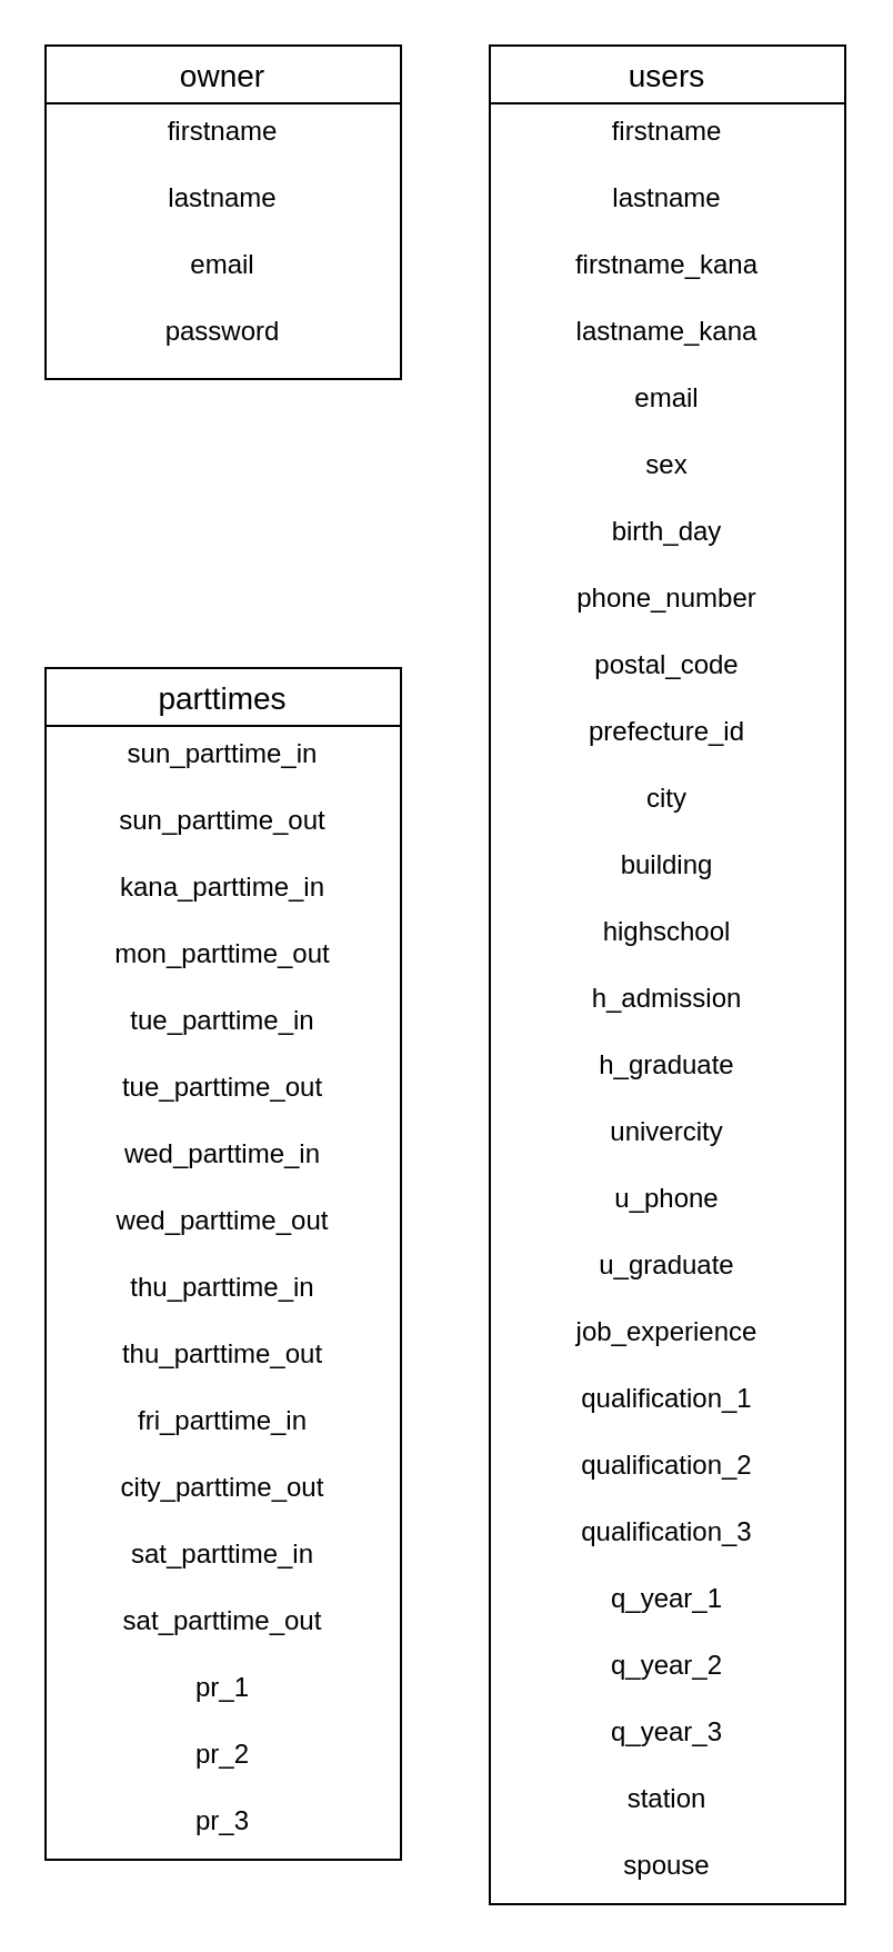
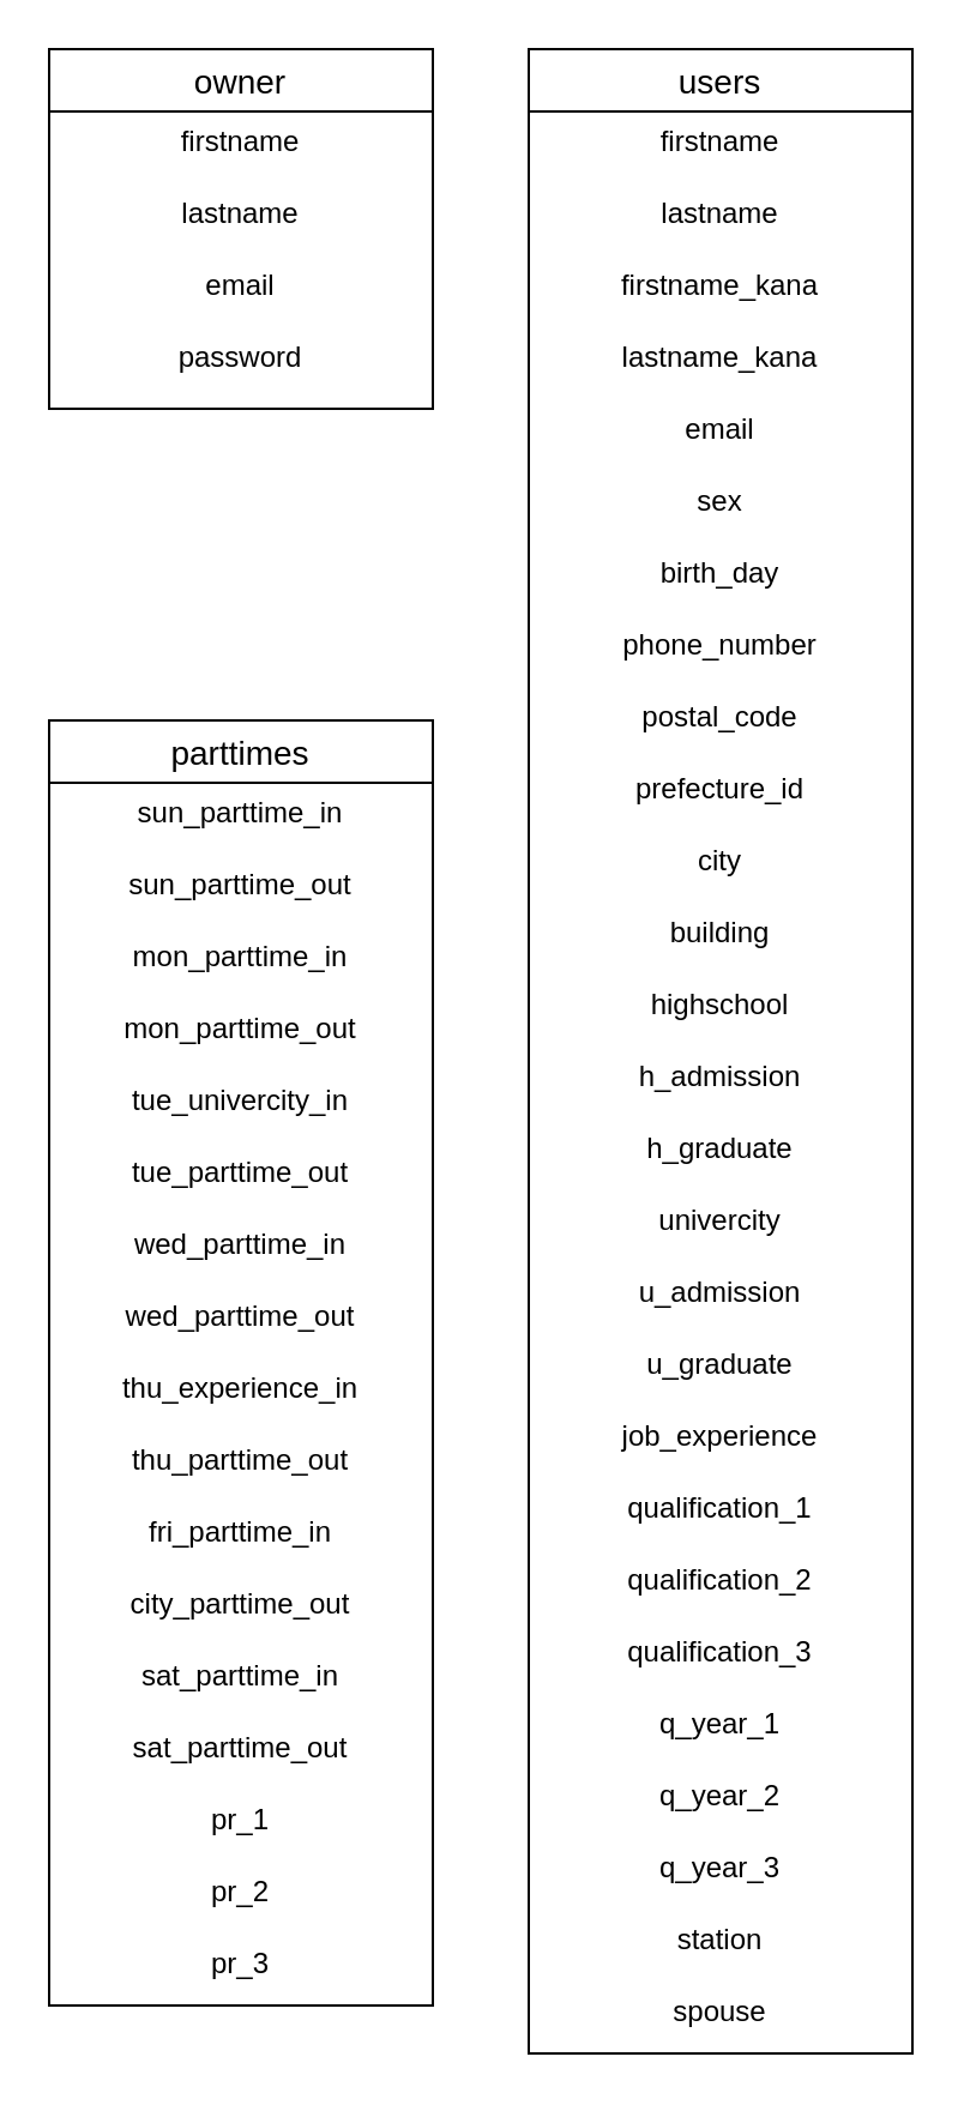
- <mxCell id="38" value="kana_parttime_in" style="text;strokeColor=none;fillColor=none;spacingLeft=4;spacingRight=4;overflow=hidden;rotatable=0;points=[[0,0.5],[1,0.5]];portConstraint=eastwest;fontSize=12;spacing=1;verticalAlign=top;align=center;horizontal=1;" parent="35" vertex="1"><mxGeometry y="86" width="160" height="30" as="geometry" /></mxCell>
+ <mxCell id="38" value="mon_parttime_in" style="text;strokeColor=none;fillColor=none;spacingLeft=4;spacingRight=4;overflow=hidden;rotatable=0;points=[[0,0.5],[1,0.5]];portConstraint=eastwest;fontSize=12;spacing=1;verticalAlign=top;align=center;horizontal=1;" parent="35" vertex="1"><mxGeometry y="86" width="160" height="30" as="geometry" /></mxCell>
- <mxCell id="40" value="tue_parttime_in" style="text;strokeColor=none;fillColor=none;spacingLeft=4;spacingRight=4;overflow=hidden;rotatable=0;points=[[0,0.5],[1,0.5]];portConstraint=eastwest;fontSize=12;spacing=1;verticalAlign=top;align=center;horizontal=1;" parent="35" vertex="1"><mxGeometry y="146" width="160" height="30" as="geometry" /></mxCell>
+ <mxCell id="40" value="tue_univercity_in" style="text;strokeColor=none;fillColor=none;spacingLeft=4;spacingRight=4;overflow=hidden;rotatable=0;points=[[0,0.5],[1,0.5]];portConstraint=eastwest;fontSize=12;spacing=1;verticalAlign=top;align=center;horizontal=1;" parent="35" vertex="1"><mxGeometry y="146" width="160" height="30" as="geometry" /></mxCell>
- <mxCell id="19" value="u_phone" style="text;strokeColor=none;fillColor=none;spacingLeft=4;spacingRight=4;overflow=hidden;rotatable=0;points=[[0,0.5],[1,0.5]];portConstraint=eastwest;fontSize=12;spacing=1;verticalAlign=top;align=center;horizontal=1;" parent="2" vertex="1"><mxGeometry y="506" width="160" height="30" as="geometry" /></mxCell>
+ <mxCell id="19" value="u_admission" style="text;strokeColor=none;fillColor=none;spacingLeft=4;spacingRight=4;overflow=hidden;rotatable=0;points=[[0,0.5],[1,0.5]];portConstraint=eastwest;fontSize=12;spacing=1;verticalAlign=top;align=center;horizontal=1;" parent="2" vertex="1"><mxGeometry y="506" width="160" height="30" as="geometry" /></mxCell>
- <mxCell id="44" value="thu_parttime_in" style="text;strokeColor=none;fillColor=none;spacingLeft=4;spacingRight=4;overflow=hidden;rotatable=0;points=[[0,0.5],[1,0.5]];portConstraint=eastwest;fontSize=12;spacing=1;verticalAlign=top;align=center;horizontal=1;" parent="35" vertex="1"><mxGeometry y="266" width="160" height="30" as="geometry" /></mxCell>
+ <mxCell id="44" value="thu_experience_in" style="text;strokeColor=none;fillColor=none;spacingLeft=4;spacingRight=4;overflow=hidden;rotatable=0;points=[[0,0.5],[1,0.5]];portConstraint=eastwest;fontSize=12;spacing=1;verticalAlign=top;align=center;horizontal=1;" parent="35" vertex="1"><mxGeometry y="266" width="160" height="30" as="geometry" /></mxCell>
